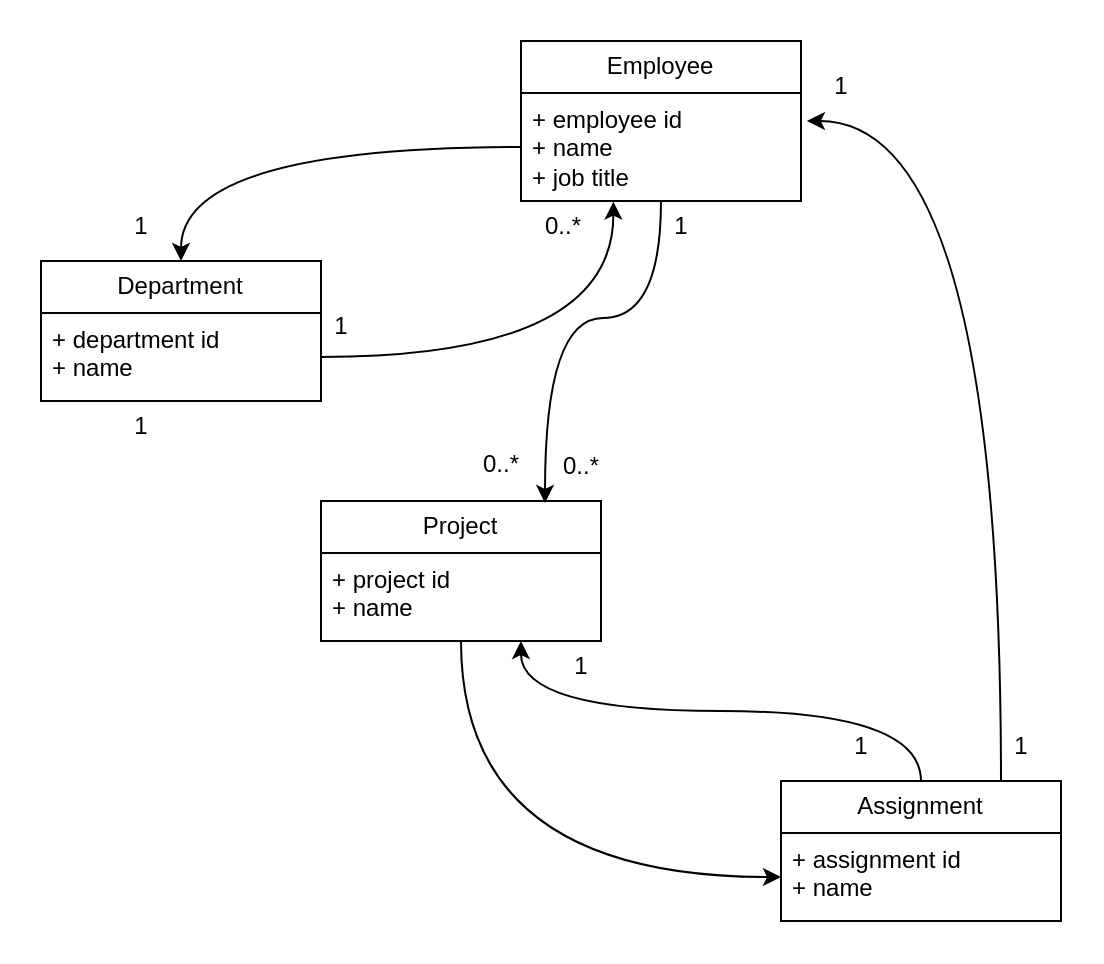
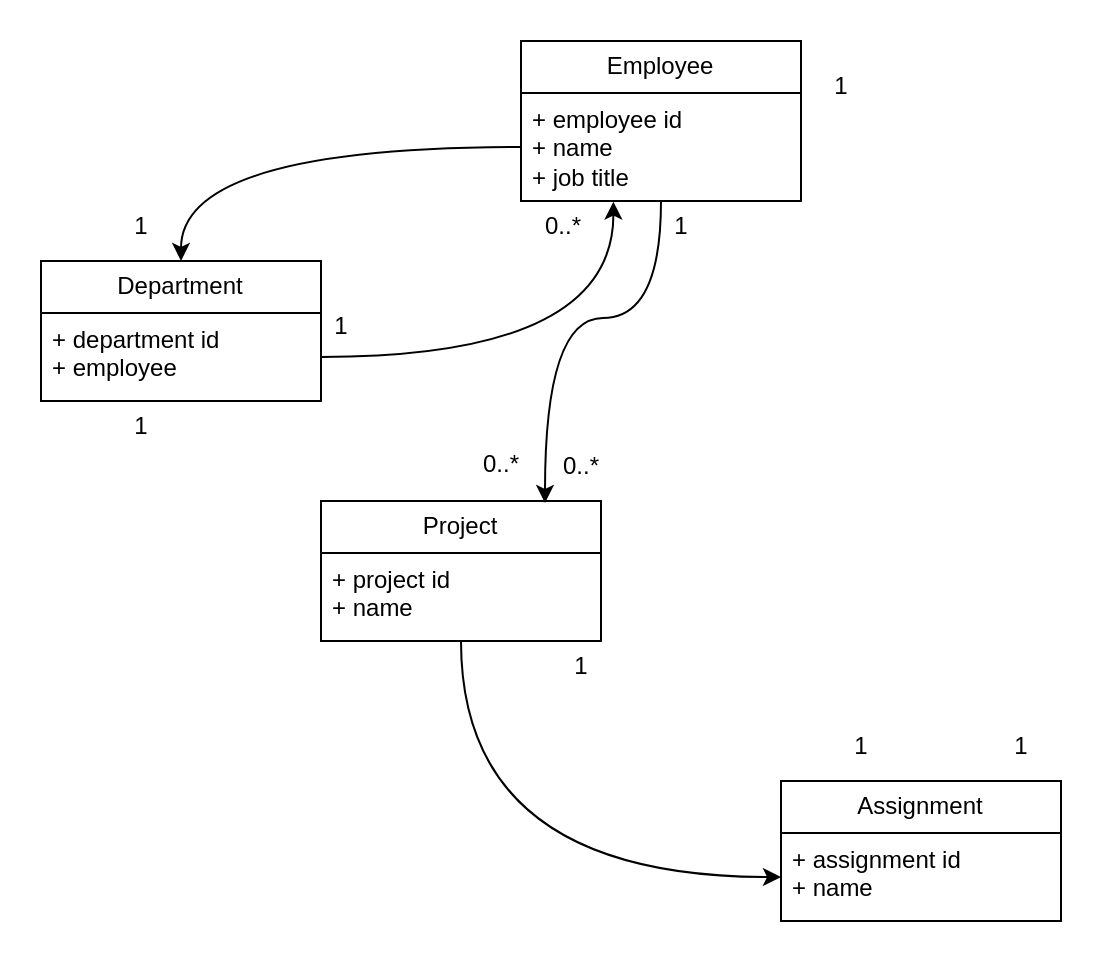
- <mxCell id="5" value="+ department id&lt;div&gt;+ name&lt;/div&gt;" style="text;strokeColor=none;fillColor=none;align=left;verticalAlign=top;spacingLeft=4;spacingRight=4;overflow=hidden;rotatable=0;points=[[0,0.5],[1,0.5]];portConstraint=eastwest;whiteSpace=wrap;html=1;" vertex="1" parent="4"><mxGeometry y="26" width="140" height="44" as="geometry" /></mxCell>
+ <mxCell id="5" value="+ department id&lt;div&gt;+ employee&lt;/div&gt;" style="text;strokeColor=none;fillColor=none;align=left;verticalAlign=top;spacingLeft=4;spacingRight=4;overflow=hidden;rotatable=0;points=[[0,0.5],[1,0.5]];portConstraint=eastwest;whiteSpace=wrap;html=1;" vertex="1" parent="4"><mxGeometry y="26" width="140" height="44" as="geometry" /></mxCell>
- <mxCell id="20" style="edgeStyle=orthogonalEdgeStyle;rounded=0;orthogonalLoop=1;jettySize=auto;html=1;entryX=1.021;entryY=0.259;entryDx=0;entryDy=0;entryPerimeter=0;curved=1;" edge="1" parent="1" source="10" target="3"><mxGeometry relative="1" as="geometry"><Array as="points"><mxPoint x="500" y="60" /></Array></mxGeometry></mxCell>
- <mxCell id="9" style="edgeStyle=orthogonalEdgeStyle;rounded=0;orthogonalLoop=1;jettySize=auto;html=1;curved=1;entryX=0.714;entryY=1;entryDx=0;entryDy=0;entryPerimeter=0;" edge="1" parent="1" source="10" target="8"><mxGeometry relative="1" as="geometry"><mxPoint x="200" y="350" as="targetPoint" /></mxGeometry></mxCell>
